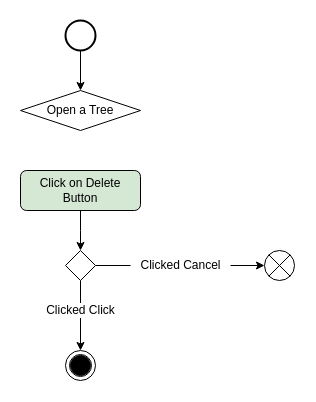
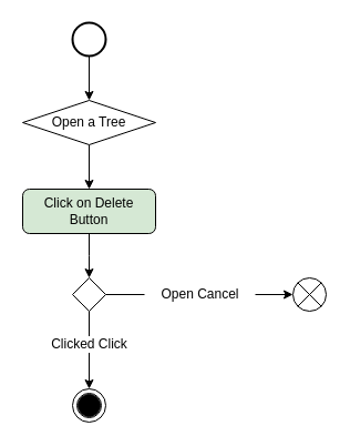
+ <mxCell id="3" style="edgeStyle=orthogonalEdgeStyle;rounded=0;orthogonalLoop=1;jettySize=auto;html=1;entryX=0.5;entryY=0;entryDx=0;entryDy=0;" parent="1" source="4" target="9" edge="1"><mxGeometry relative="1" as="geometry" /></mxCell>
- <mxCell id="15" value="Clicked Cancel" style="text;html=1;align=center;verticalAlign=middle;resizable=0;points=[];autosize=1;strokeColor=none;fillColor=none;labelBackgroundColor=default;" parent="1" vertex="1"><mxGeometry x="130" y="255" width="100" height="20" as="geometry" /></mxCell>
+ <mxCell id="15" value="Open Cancel" style="text;html=1;align=center;verticalAlign=middle;resizable=0;points=[];autosize=1;strokeColor=none;fillColor=none;labelBackgroundColor=default;" parent="1" vertex="1"><mxGeometry x="130" y="255" width="100" height="20" as="geometry" /></mxCell>
